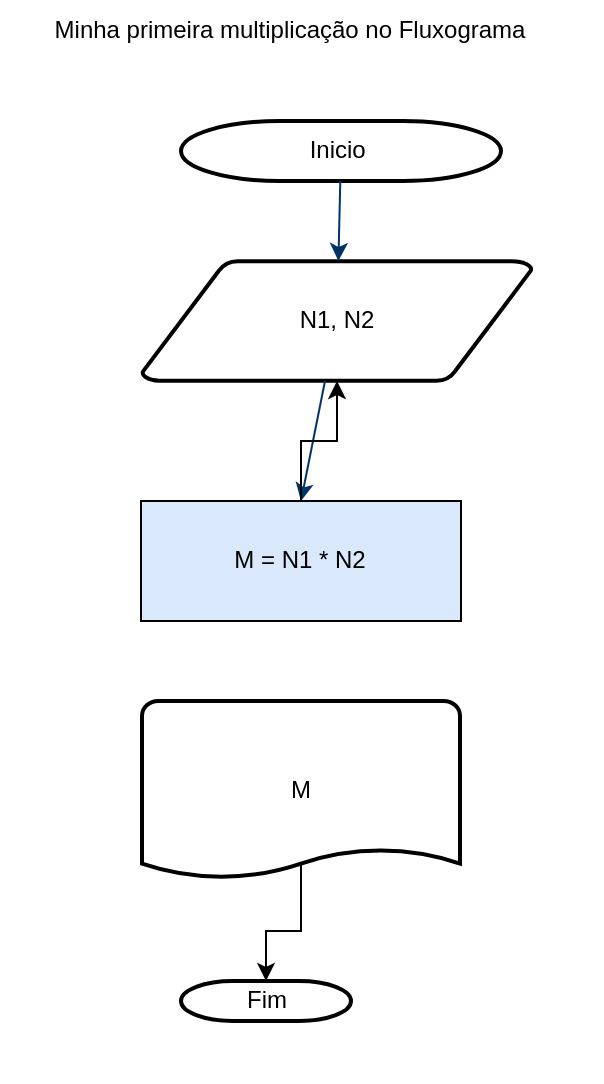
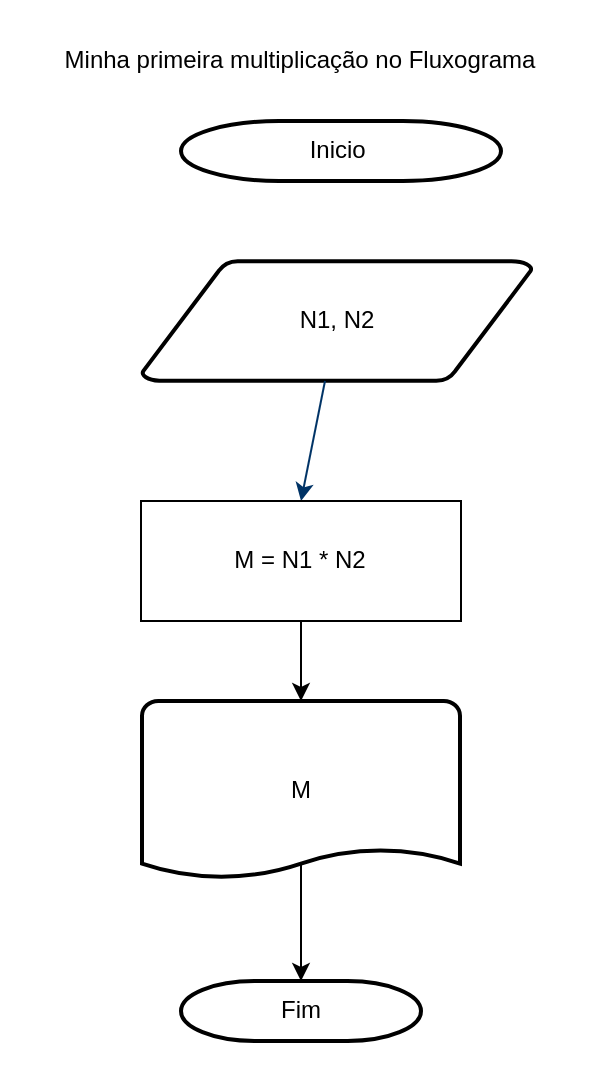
- <mxCell id="11" value="Minha primeira multiplicação no Fluxograma" style="text;html=1;strokeColor=none;fillColor=none;align=center;verticalAlign=middle;whiteSpace=wrap;rounded=0;" vertex="1" parent="1"><mxGeometry x="15" y="5" width="260" height="20" as="geometry" /></mxCell>
+ <mxCell id="11" value="Minha primeira multiplicação no Fluxograma" style="text;html=1;strokeColor=none;fillColor=none;align=center;verticalAlign=middle;whiteSpace=wrap;rounded=0;" vertex="1" parent="1"><mxGeometry x="20" y="20" width="260" height="20" as="geometry" /></mxCell>
- <mxCell id="4" style="fontStyle=1;strokeColor=#003366;strokeWidth=1;html=1;" edge="1" parent="1" source="2" target="3"><mxGeometry relative="1" as="geometry" /></mxCell>
- <mxCell id="9" value="" style="edgeStyle=orthogonalEdgeStyle;rounded=0;orthogonalLoop=1;jettySize=auto;html=1;" edge="1" parent="1" source="10" target="3"><mxGeometry relative="1" as="geometry" /></mxCell>
+ <mxCell id="9" value="" style="edgeStyle=orthogonalEdgeStyle;rounded=0;orthogonalLoop=1;jettySize=auto;html=1;" edge="1" parent="1" source="10" target="7"><mxGeometry relative="1" as="geometry" /></mxCell>
- <mxCell id="10" value="M = N1 * N2" style="rounded=0;whiteSpace=wrap;html=1;fillColor=#dae8fc;" vertex="1" parent="1"><mxGeometry x="70" y="250" width="160" height="60" as="geometry" /></mxCell>
+ <mxCell id="10" value="M = N1 * N2" style="rounded=0;whiteSpace=wrap;html=1;" vertex="1" parent="1"><mxGeometry x="70" y="250" width="160" height="60" as="geometry" /></mxCell>
- <mxCell id="8" value="Fim" style="shape=mxgraph.flowchart.terminator;strokeWidth=2;gradientColor=none;gradientDirection=north;fontStyle=0;html=1;" vertex="1" parent="1"><mxGeometry x="90" y="490" width="85" height="20" as="geometry" /></mxCell>
+ <mxCell id="8" value="Fim" style="shape=mxgraph.flowchart.terminator;strokeWidth=2;gradientColor=none;gradientDirection=north;fontStyle=0;html=1;" vertex="1" parent="1"><mxGeometry x="90" y="490" width="120" height="30" as="geometry" /></mxCell>
